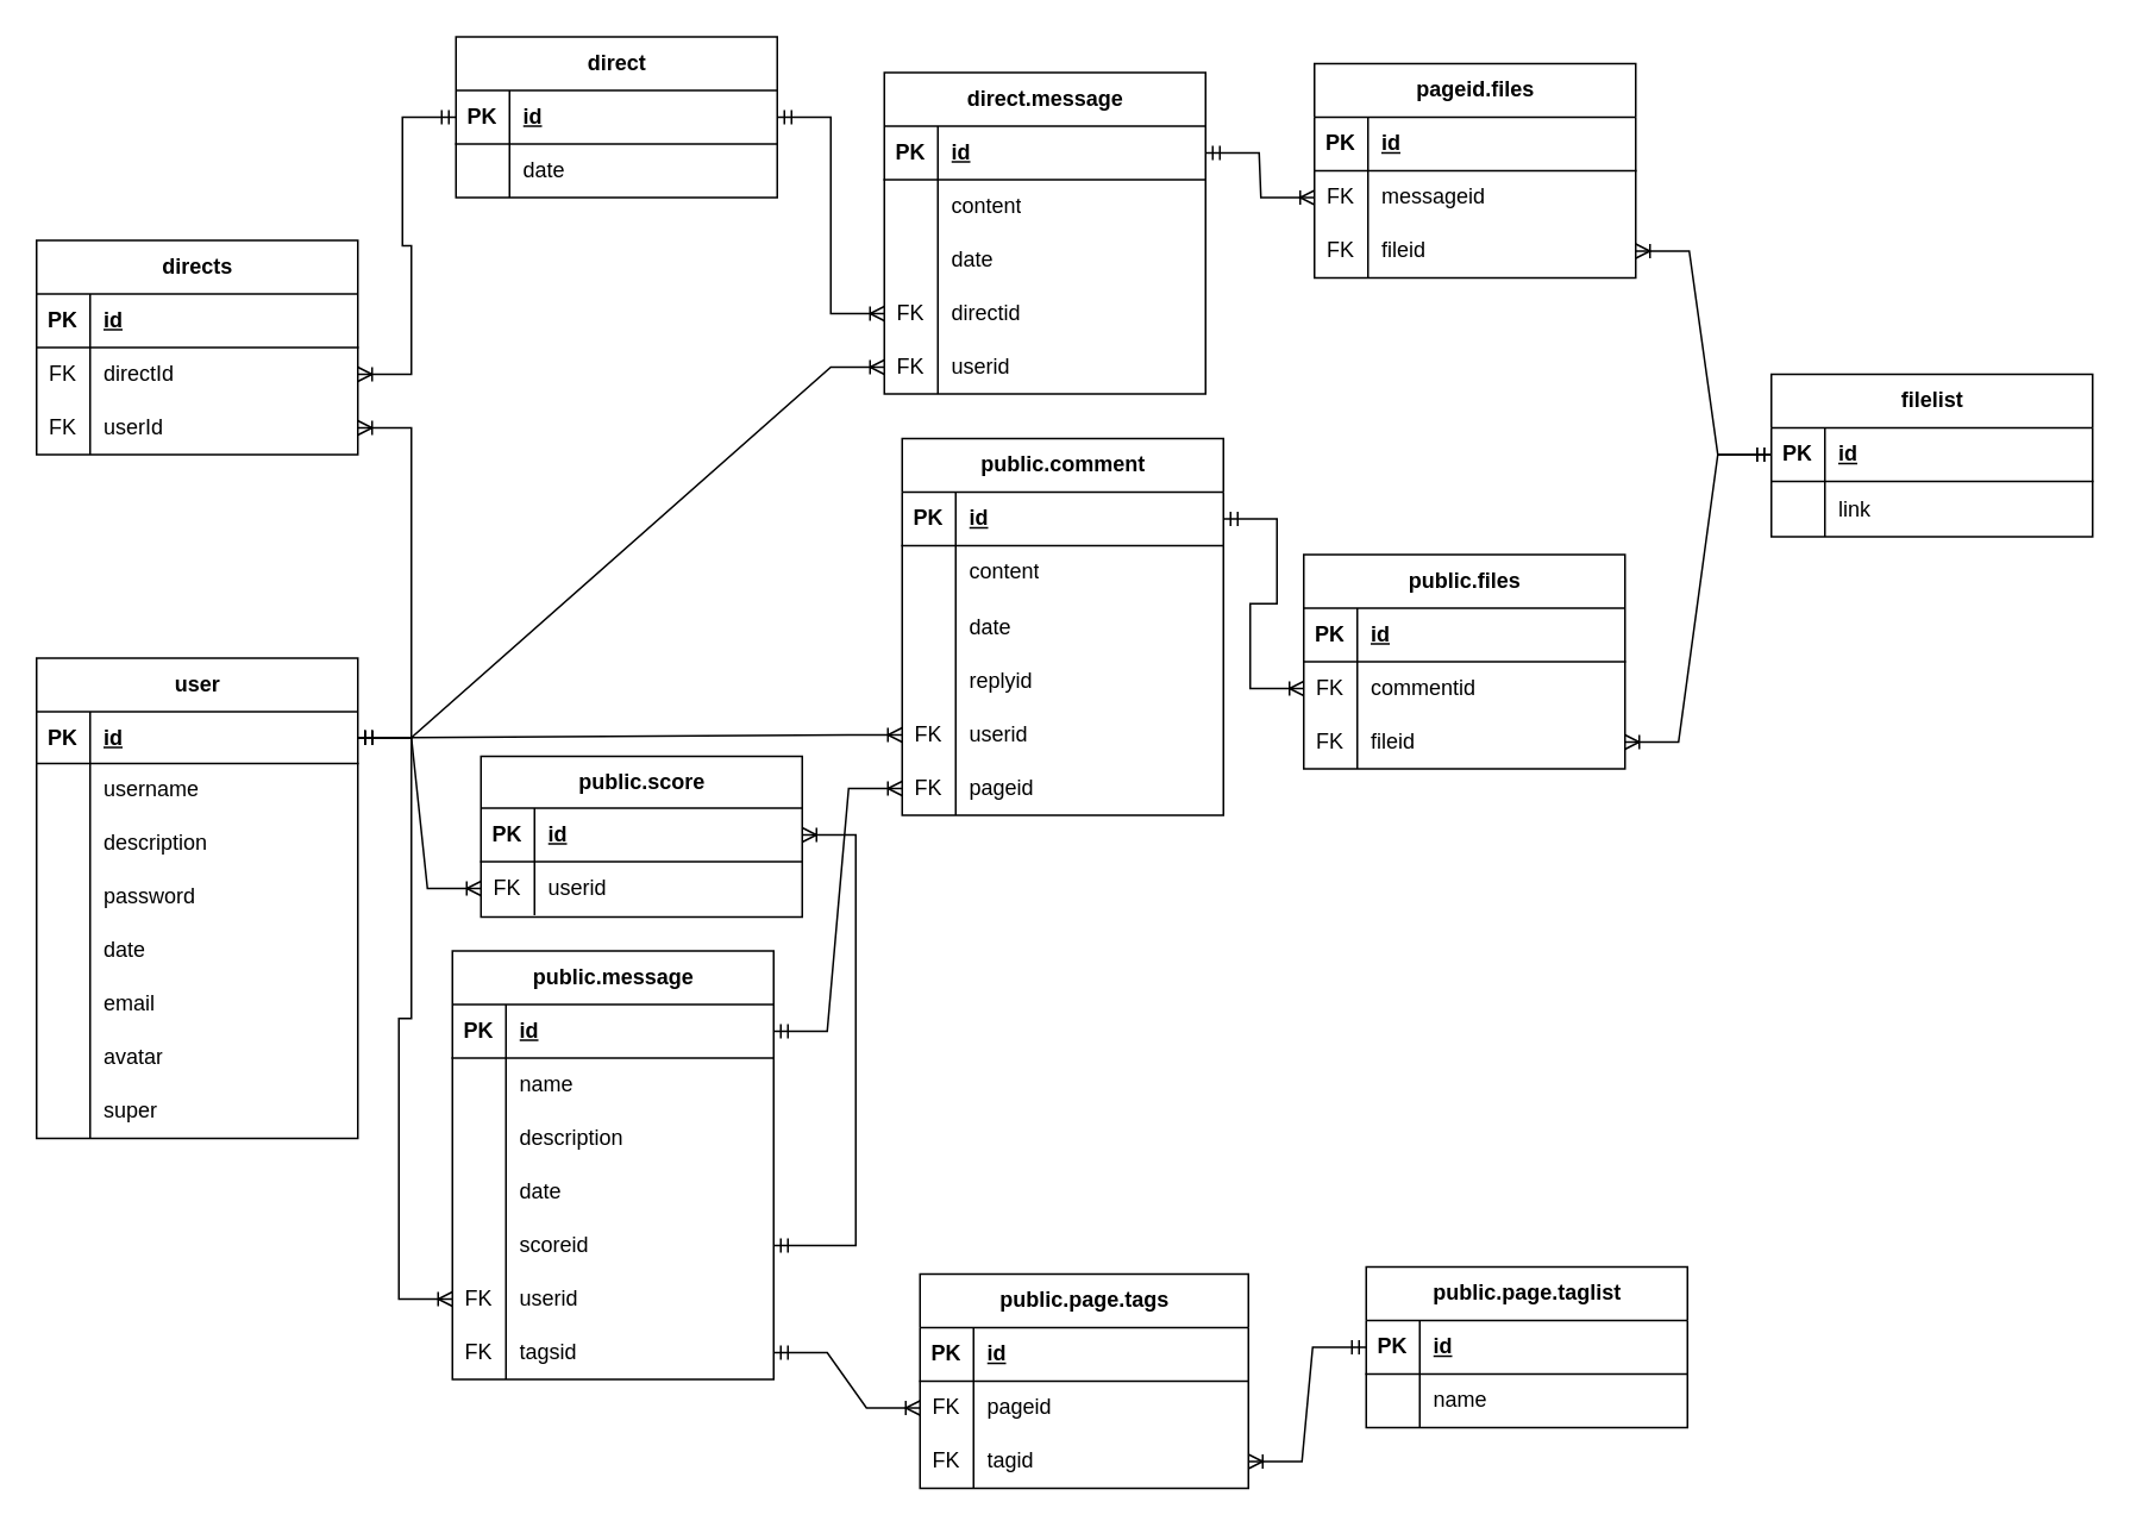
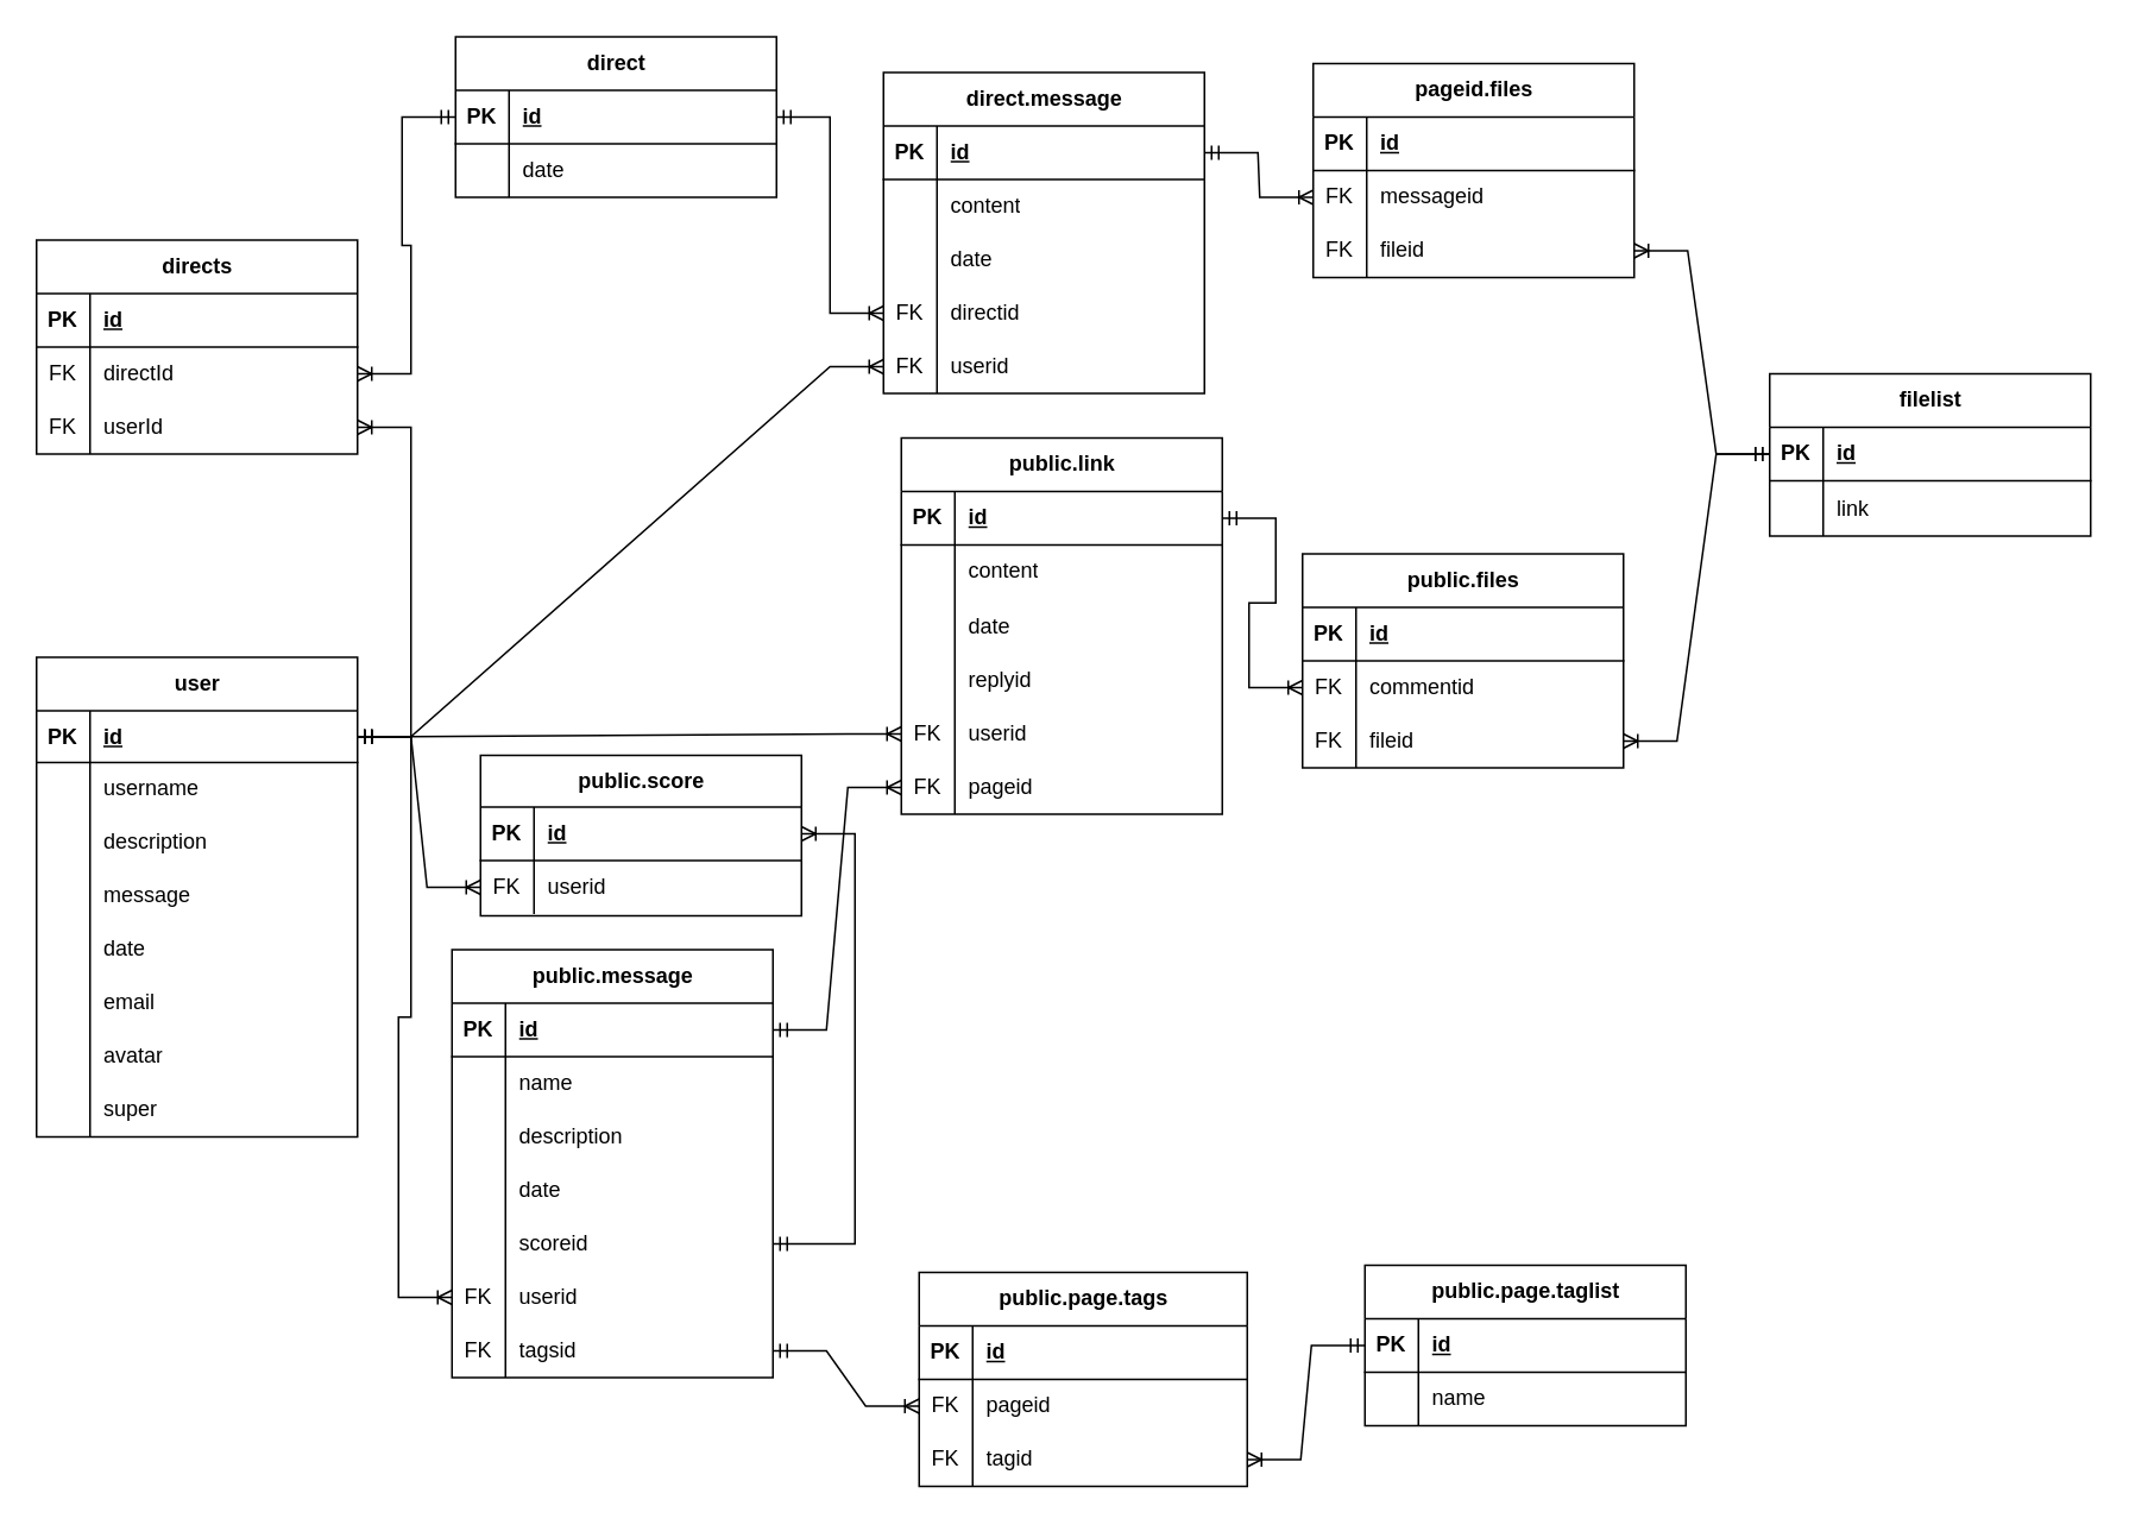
- <mxCell id="49" value="public.comment" style="shape=table;startSize=30;container=1;collapsible=1;childLayout=tableLayout;fixedRows=1;rowLines=0;fontStyle=1;align=center;resizeLast=1;html=1;" parent="1" vertex="1"><mxGeometry x="505" y="245" width="180" height="211" as="geometry" /></mxCell>
+ <mxCell id="49" value="public.link" style="shape=table;startSize=30;container=1;collapsible=1;childLayout=tableLayout;fixedRows=1;rowLines=0;fontStyle=1;align=center;resizeLast=1;html=1;" parent="1" vertex="1"><mxGeometry x="505" y="245" width="180" height="211" as="geometry" /></mxCell>
- <mxCell id="14" value="password" style="shape=partialRectangle;connectable=0;fillColor=none;top=0;left=0;bottom=0;right=0;align=left;spacingLeft=6;overflow=hidden;whiteSpace=wrap;html=1;" parent="12" vertex="1"><mxGeometry x="30" width="150" height="30" as="geometry"><mxRectangle width="150" height="30" as="alternateBounds" /></mxGeometry></mxCell>
+ <mxCell id="14" value="message" style="shape=partialRectangle;connectable=0;fillColor=none;top=0;left=0;bottom=0;right=0;align=left;spacingLeft=6;overflow=hidden;whiteSpace=wrap;html=1;" parent="12" vertex="1"><mxGeometry x="30" width="150" height="30" as="geometry"><mxRectangle width="150" height="30" as="alternateBounds" /></mxGeometry></mxCell>
